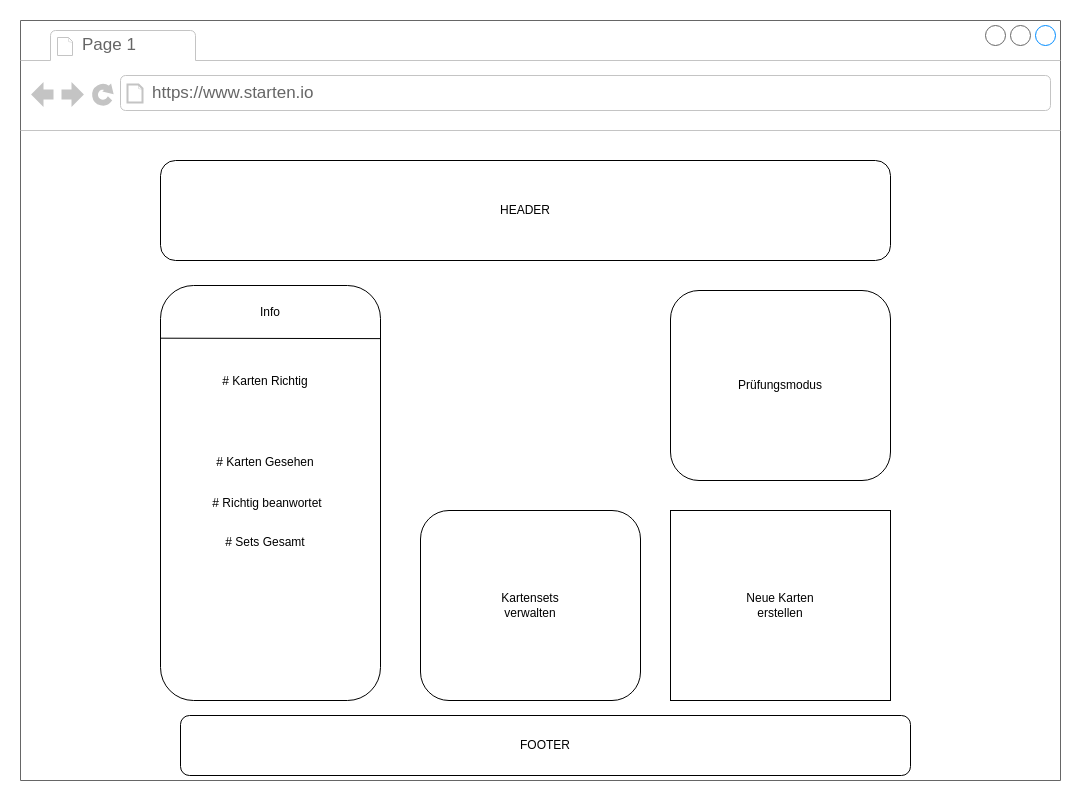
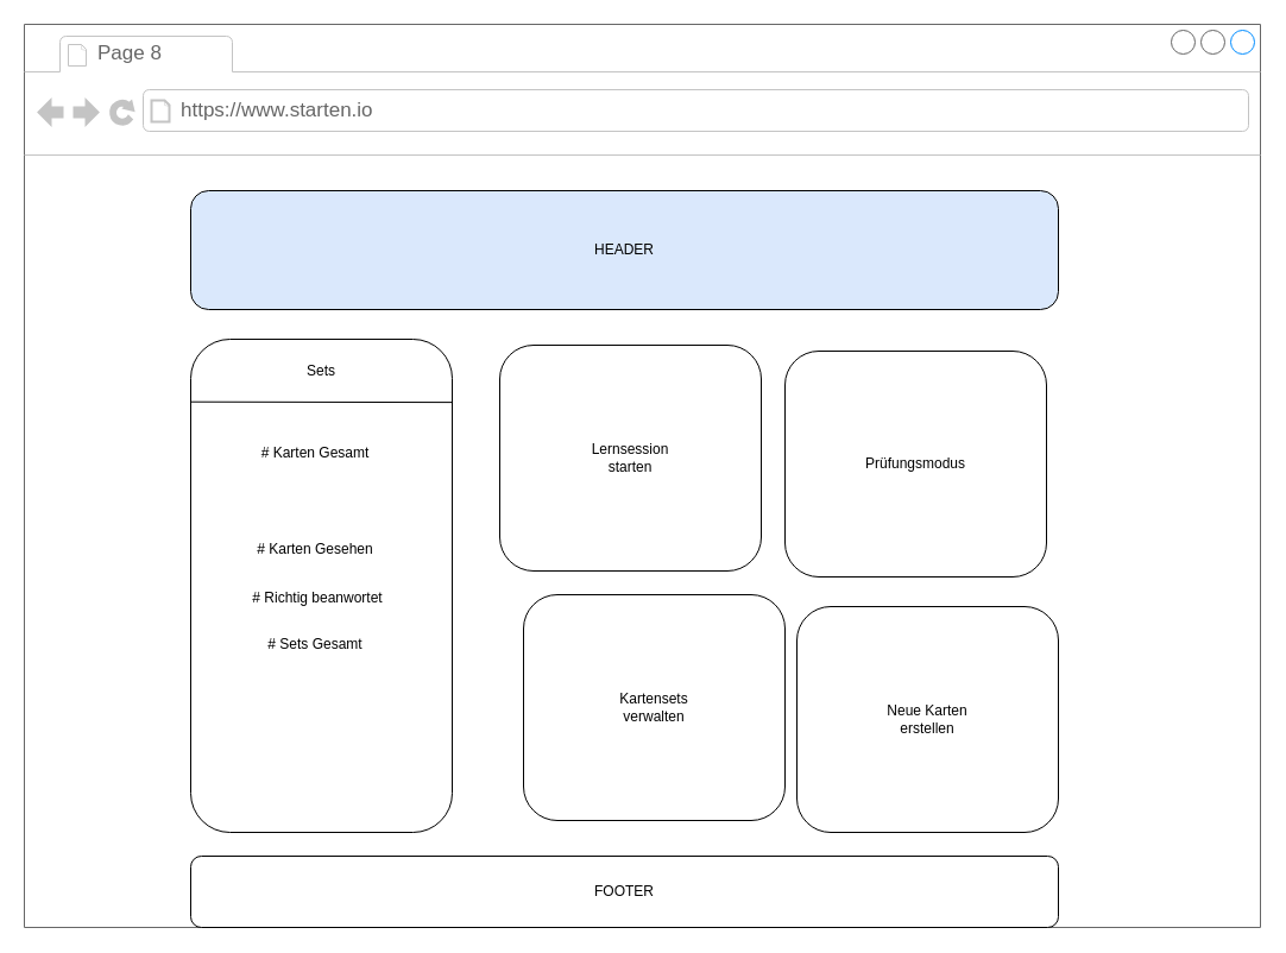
- <mxCell id="3" value="Page 1" style="strokeWidth=1;shadow=0;dashed=0;align=center;html=1;shape=mxgraph.mockup.containers.anchor;fontSize=17;fontColor=#666666;align=left;whiteSpace=wrap;" vertex="1" parent="2"><mxGeometry x="60" y="12" width="110" height="26" as="geometry" /></mxCell>
+ <mxCell id="3" value="Page 8" style="strokeWidth=1;shadow=0;dashed=0;align=center;html=1;shape=mxgraph.mockup.containers.anchor;fontSize=17;fontColor=#666666;align=left;whiteSpace=wrap;" vertex="1" parent="2"><mxGeometry x="60" y="12" width="110" height="26" as="geometry" /></mxCell>
- <mxCell id="5" value="HEADER" style="rounded=1;whiteSpace=wrap;html=1;movable=0;resizable=0;rotatable=0;deletable=0;editable=0;locked=1;connectable=0;" vertex="1" parent="2"><mxGeometry x="140" y="140" width="730" height="100" as="geometry" /></mxCell>
+ <mxCell id="5" value="HEADER" style="rounded=1;whiteSpace=wrap;html=1;movable=0;resizable=0;rotatable=0;deletable=0;editable=0;locked=1;connectable=0;fillColor=#dae8fc;" vertex="1" parent="2"><mxGeometry x="140" y="140" width="730" height="100" as="geometry" /></mxCell>
- <mxCell id="9" value="Info" style="text;html=1;align=center;verticalAlign=middle;whiteSpace=wrap;rounded=0;" vertex="1" parent="7"><mxGeometry x="80" y="12.146" width="60" height="30.366" as="geometry" /></mxCell>
+ <mxCell id="9" value="Sets" style="text;html=1;align=center;verticalAlign=middle;whiteSpace=wrap;rounded=0;" vertex="1" parent="7"><mxGeometry x="80" y="12.146" width="60" height="30.366" as="geometry" /></mxCell>
- <mxCell id="11" value="# Karten Richtig" style="text;html=1;align=center;verticalAlign=middle;whiteSpace=wrap;rounded=0;" vertex="1" parent="7"><mxGeometry x="40" y="80.976" width="130" height="30.366" as="geometry" /></mxCell>
+ <mxCell id="11" value="# Karten Gesamt" style="text;html=1;align=center;verticalAlign=middle;whiteSpace=wrap;rounded=0;" vertex="1" parent="7"><mxGeometry x="40" y="80.976" width="130" height="30.366" as="geometry" /></mxCell>
+ <mxCell id="16" value="Lernsession&lt;div&gt;starten&lt;/div&gt;" style="rounded=1;whiteSpace=wrap;html=1;" vertex="1" parent="15"><mxGeometry width="220" height="190" as="geometry" /></mxCell>
- <mxCell id="17" value="Prüfungsmodus" style="rounded=1;whiteSpace=wrap;html=1;" vertex="1" parent="15"><mxGeometry x="250" width="220" height="190" as="geometry" /></mxCell>
+ <mxCell id="17" value="Prüfungsmodus" style="rounded=1;whiteSpace=wrap;html=1;" vertex="1" parent="15"><mxGeometry x="240" y="5" width="220" height="190" as="geometry" /></mxCell>
- <mxCell id="19" value="Kartensets&lt;div&gt;verwalten&lt;/div&gt;" style="rounded=1;whiteSpace=wrap;html=1;" vertex="1" parent="15"><mxGeometry y="220" width="220" height="190" as="geometry" /></mxCell>
+ <mxCell id="19" value="Kartensets&lt;div&gt;verwalten&lt;/div&gt;" style="rounded=1;whiteSpace=wrap;html=1;" vertex="1" parent="15"><mxGeometry x="20" y="210" width="220" height="190" as="geometry" /></mxCell>
- <mxCell id="18" value="Neue Karten&lt;div&gt;erstellen&lt;/div&gt;" style="whiteSpace=wrap;html=1;rounded=0;" vertex="1" parent="15"><mxGeometry x="250" y="220" width="220" height="190" as="geometry" /></mxCell>
+ <mxCell id="18" value="Neue Karten&lt;div&gt;erstellen&lt;/div&gt;" style="rounded=1;whiteSpace=wrap;html=1;" vertex="1" parent="15"><mxGeometry x="250" y="220" width="220" height="190" as="geometry" /></mxCell>
- <mxCell id="6" value="FOOTER" style="rounded=1;whiteSpace=wrap;html=1;movable=0;resizable=0;rotatable=0;deletable=0;editable=0;locked=1;connectable=0;" vertex="1" parent="1"><mxGeometry x="180" y="715" width="730" height="60" as="geometry" /></mxCell>
+ <mxCell id="6" value="FOOTER" style="rounded=1;whiteSpace=wrap;html=1;movable=0;resizable=0;rotatable=0;deletable=0;editable=0;locked=1;connectable=0;" vertex="1" parent="1"><mxGeometry x="160" y="720" width="730" height="60" as="geometry" /></mxCell>
